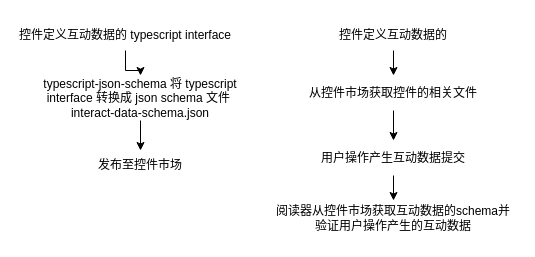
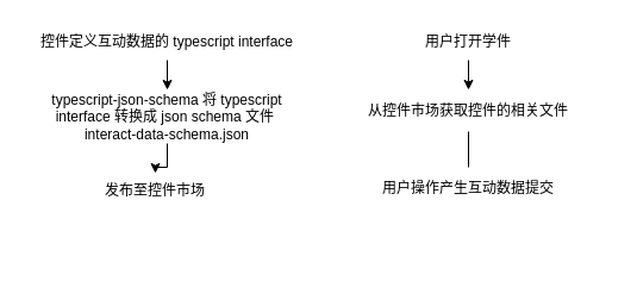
- <mxCell id="3" value="控件定义互动数据的 typescript interface" style="text;html=1;align=center;verticalAlign=middle;whiteSpace=wrap;rounded=0;" vertex="1" parent="1"><mxGeometry x="5" y="20" width="240" height="30" as="geometry" /></mxCell>
+ <mxCell id="3" value="控件定义互动数据的 typescript interface" style="text;html=1;align=center;verticalAlign=middle;whiteSpace=wrap;rounded=0;" vertex="1" parent="1"><mxGeometry x="20" y="20" width="240" height="30" as="geometry" /></mxCell>
- <mxCell id="8" value="控件定义互动数据的" style="text;html=1;align=center;verticalAlign=middle;whiteSpace=wrap;rounded=0;" vertex="1" parent="1"><mxGeometry x="273" y="20" width="240" height="30" as="geometry" /></mxCell>
+ <mxCell id="8" value="用户打开学件" style="text;html=1;align=center;verticalAlign=middle;whiteSpace=wrap;rounded=0;" vertex="1" parent="1"><mxGeometry x="273" y="20" width="240" height="30" as="geometry" /></mxCell>
- <mxCell id="9" style="edgeStyle=orthogonalEdgeStyle;rounded=0;orthogonalLoop=1;jettySize=auto;html=1;" edge="1" parent="1" source="10" target="12"><mxGeometry relative="1" as="geometry" /></mxCell>
+ <mxCell id="9" style="edgeStyle=orthogonalEdgeStyle;rounded=0;orthogonalLoop=1;jettySize=auto;html=1;endArrow=none;" edge="1" parent="1" source="10" target="12"><mxGeometry relative="1" as="geometry" /></mxCell>
- <mxCell id="6" value="发布至控件市场" style="text;html=1;align=center;verticalAlign=middle;whiteSpace=wrap;rounded=0;" vertex="1" parent="1"><mxGeometry x="20" y="150" width="240" height="30" as="geometry" /></mxCell>
+ <mxCell id="6" value="发布至控件市场" style="text;html=1;align=center;verticalAlign=middle;whiteSpace=wrap;rounded=0;" vertex="1" parent="1"><mxGeometry x="10" y="145" width="240" height="30" as="geometry" /></mxCell>
- <mxCell id="11" style="edgeStyle=orthogonalEdgeStyle;rounded=0;orthogonalLoop=1;jettySize=auto;html=1;" edge="1" parent="1" source="12" target="13"><mxGeometry relative="1" as="geometry" /></mxCell>
- <mxCell id="13" value="阅读器从控件市场获取互动数据的schema并验证用户操作产生的互动数据" style="text;html=1;align=center;verticalAlign=middle;whiteSpace=wrap;rounded=0;" vertex="1" parent="1"><mxGeometry x="273" y="200" width="240" height="35" as="geometry" /></mxCell>
